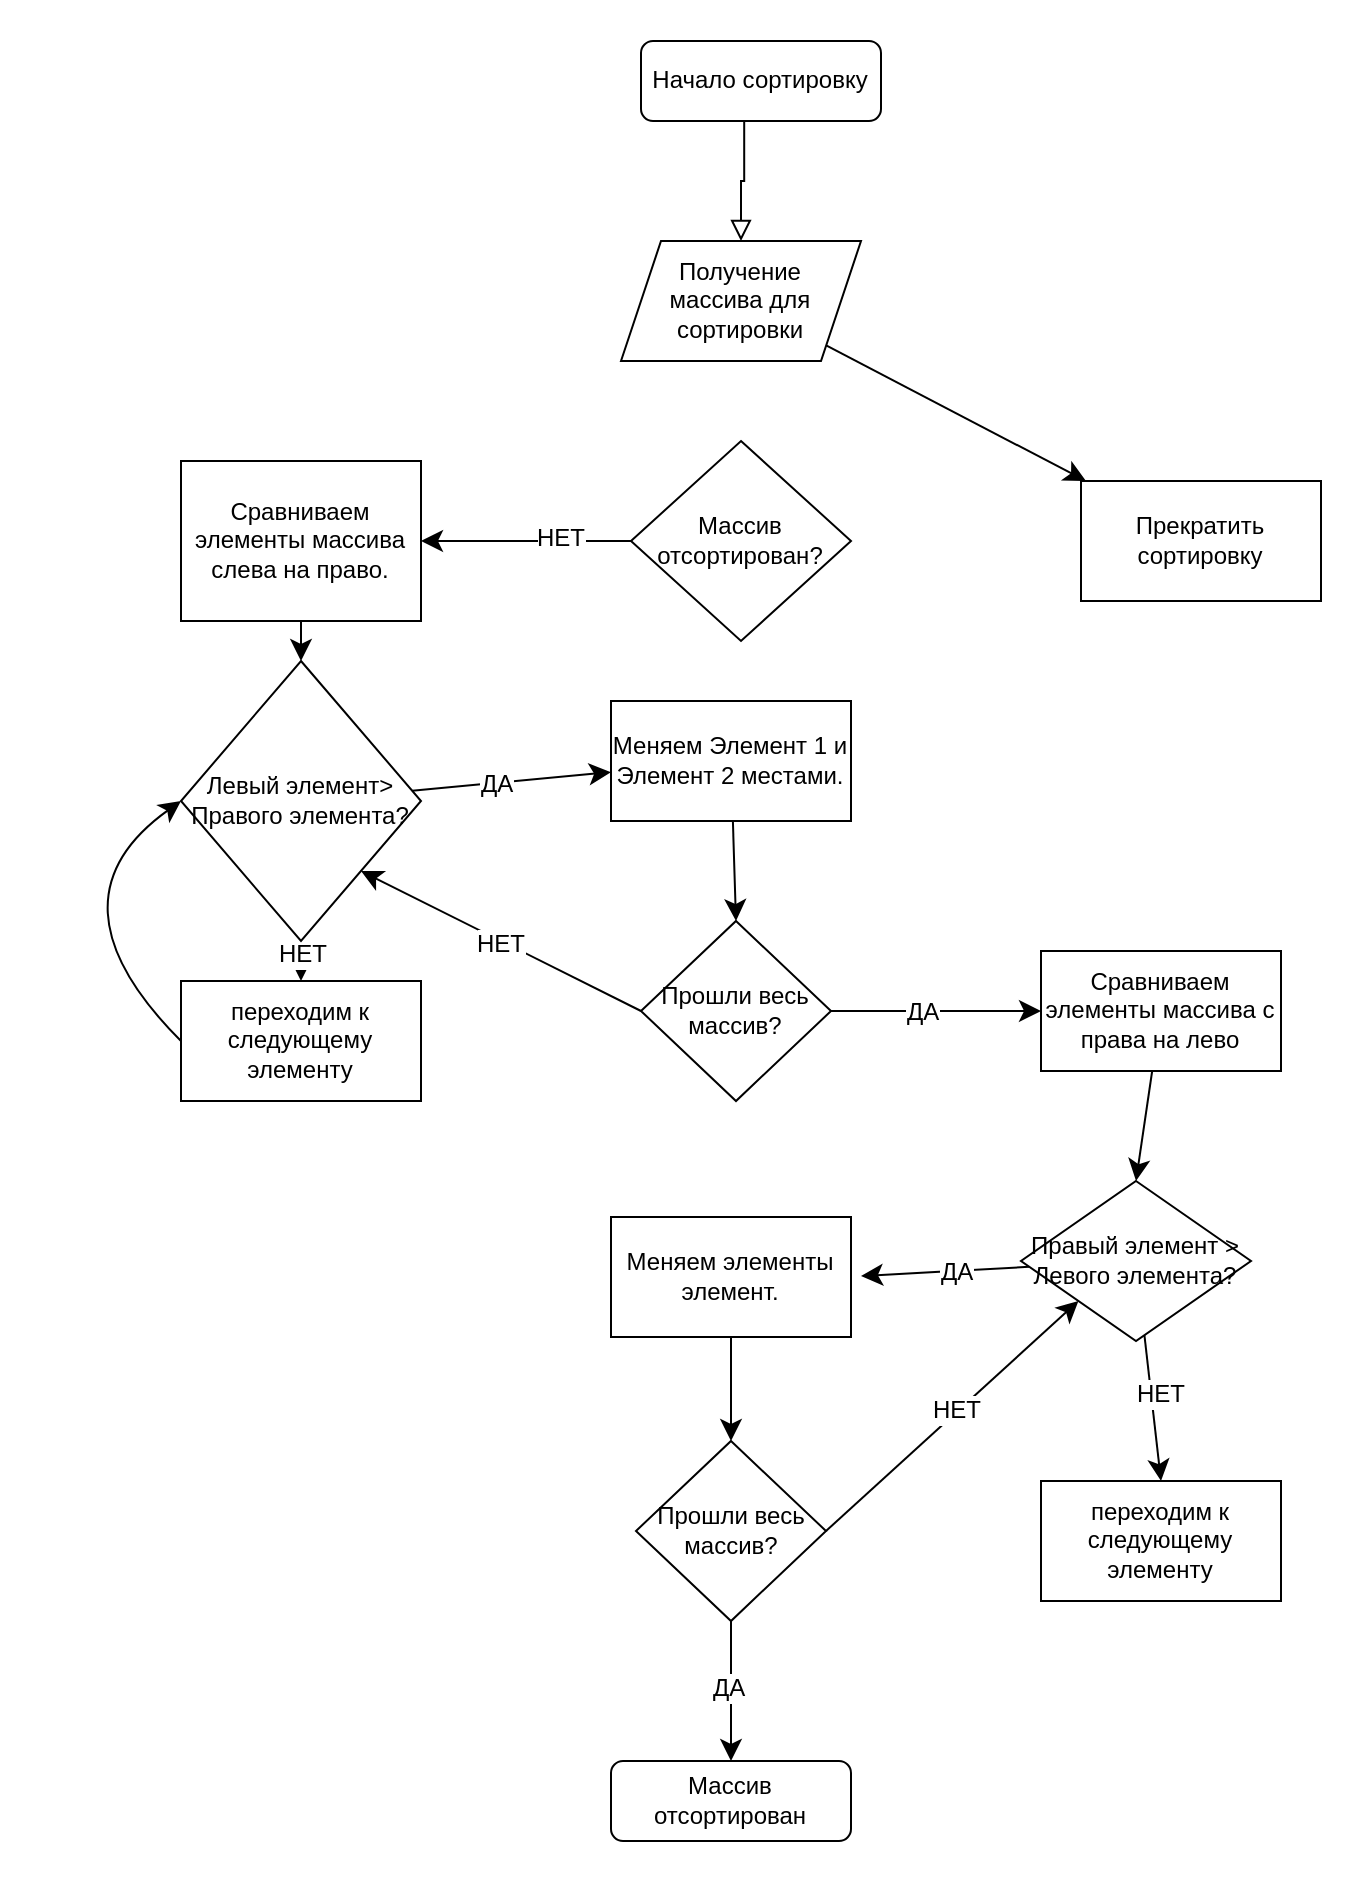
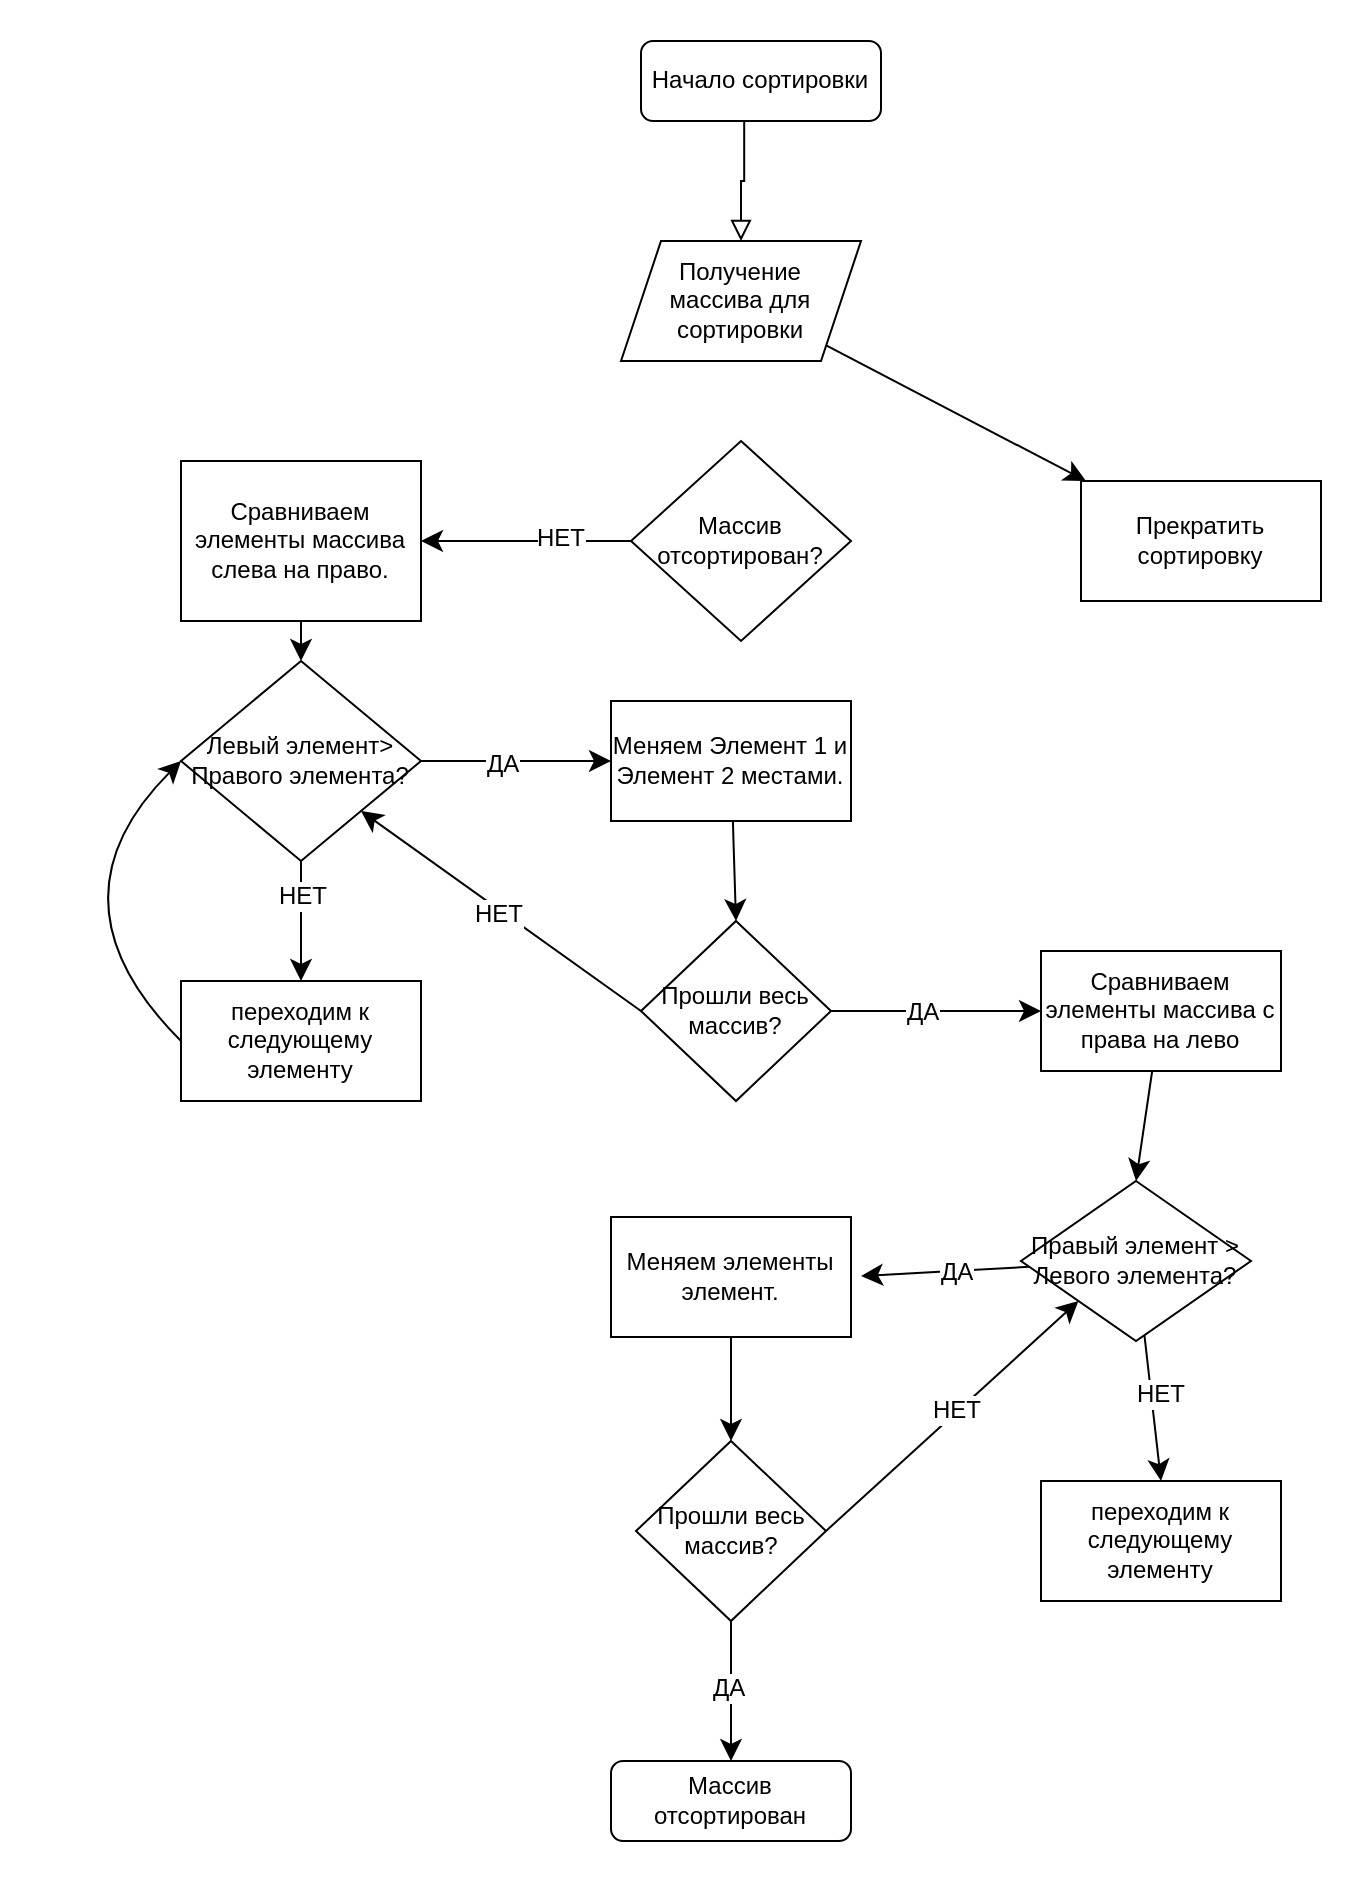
- <mxCell id="3" value="Начало сортировку" style="rounded=1;whiteSpace=wrap;html=1;fontSize=12;glass=0;strokeWidth=1;shadow=0;" parent="1" vertex="1"><mxGeometry x="320" width="120" height="40" as="geometry" y="20" /></mxCell>
+ <mxCell id="3" value="Начало сортировки" style="rounded=1;whiteSpace=wrap;html=1;fontSize=12;glass=0;strokeWidth=1;shadow=0;" parent="1" vertex="1"><mxGeometry x="320" width="120" height="40" as="geometry" y="20" /></mxCell>
- <mxCell id="17" value="Левый элемент&amp;gt;&lt;br&gt;Правого элемента?" style="rhombus;whiteSpace=wrap;html=1;rounded=0;" vertex="1" parent="1"><mxGeometry x="90" y="330" width="120" height="140" as="geometry" /></mxCell>
+ <mxCell id="17" value="Левый элемент&amp;gt;&lt;br&gt;Правого элемента?" style="rhombus;whiteSpace=wrap;html=1;rounded=0;" vertex="1" parent="1"><mxGeometry x="90" y="330" width="120" height="100" as="geometry" /></mxCell>
